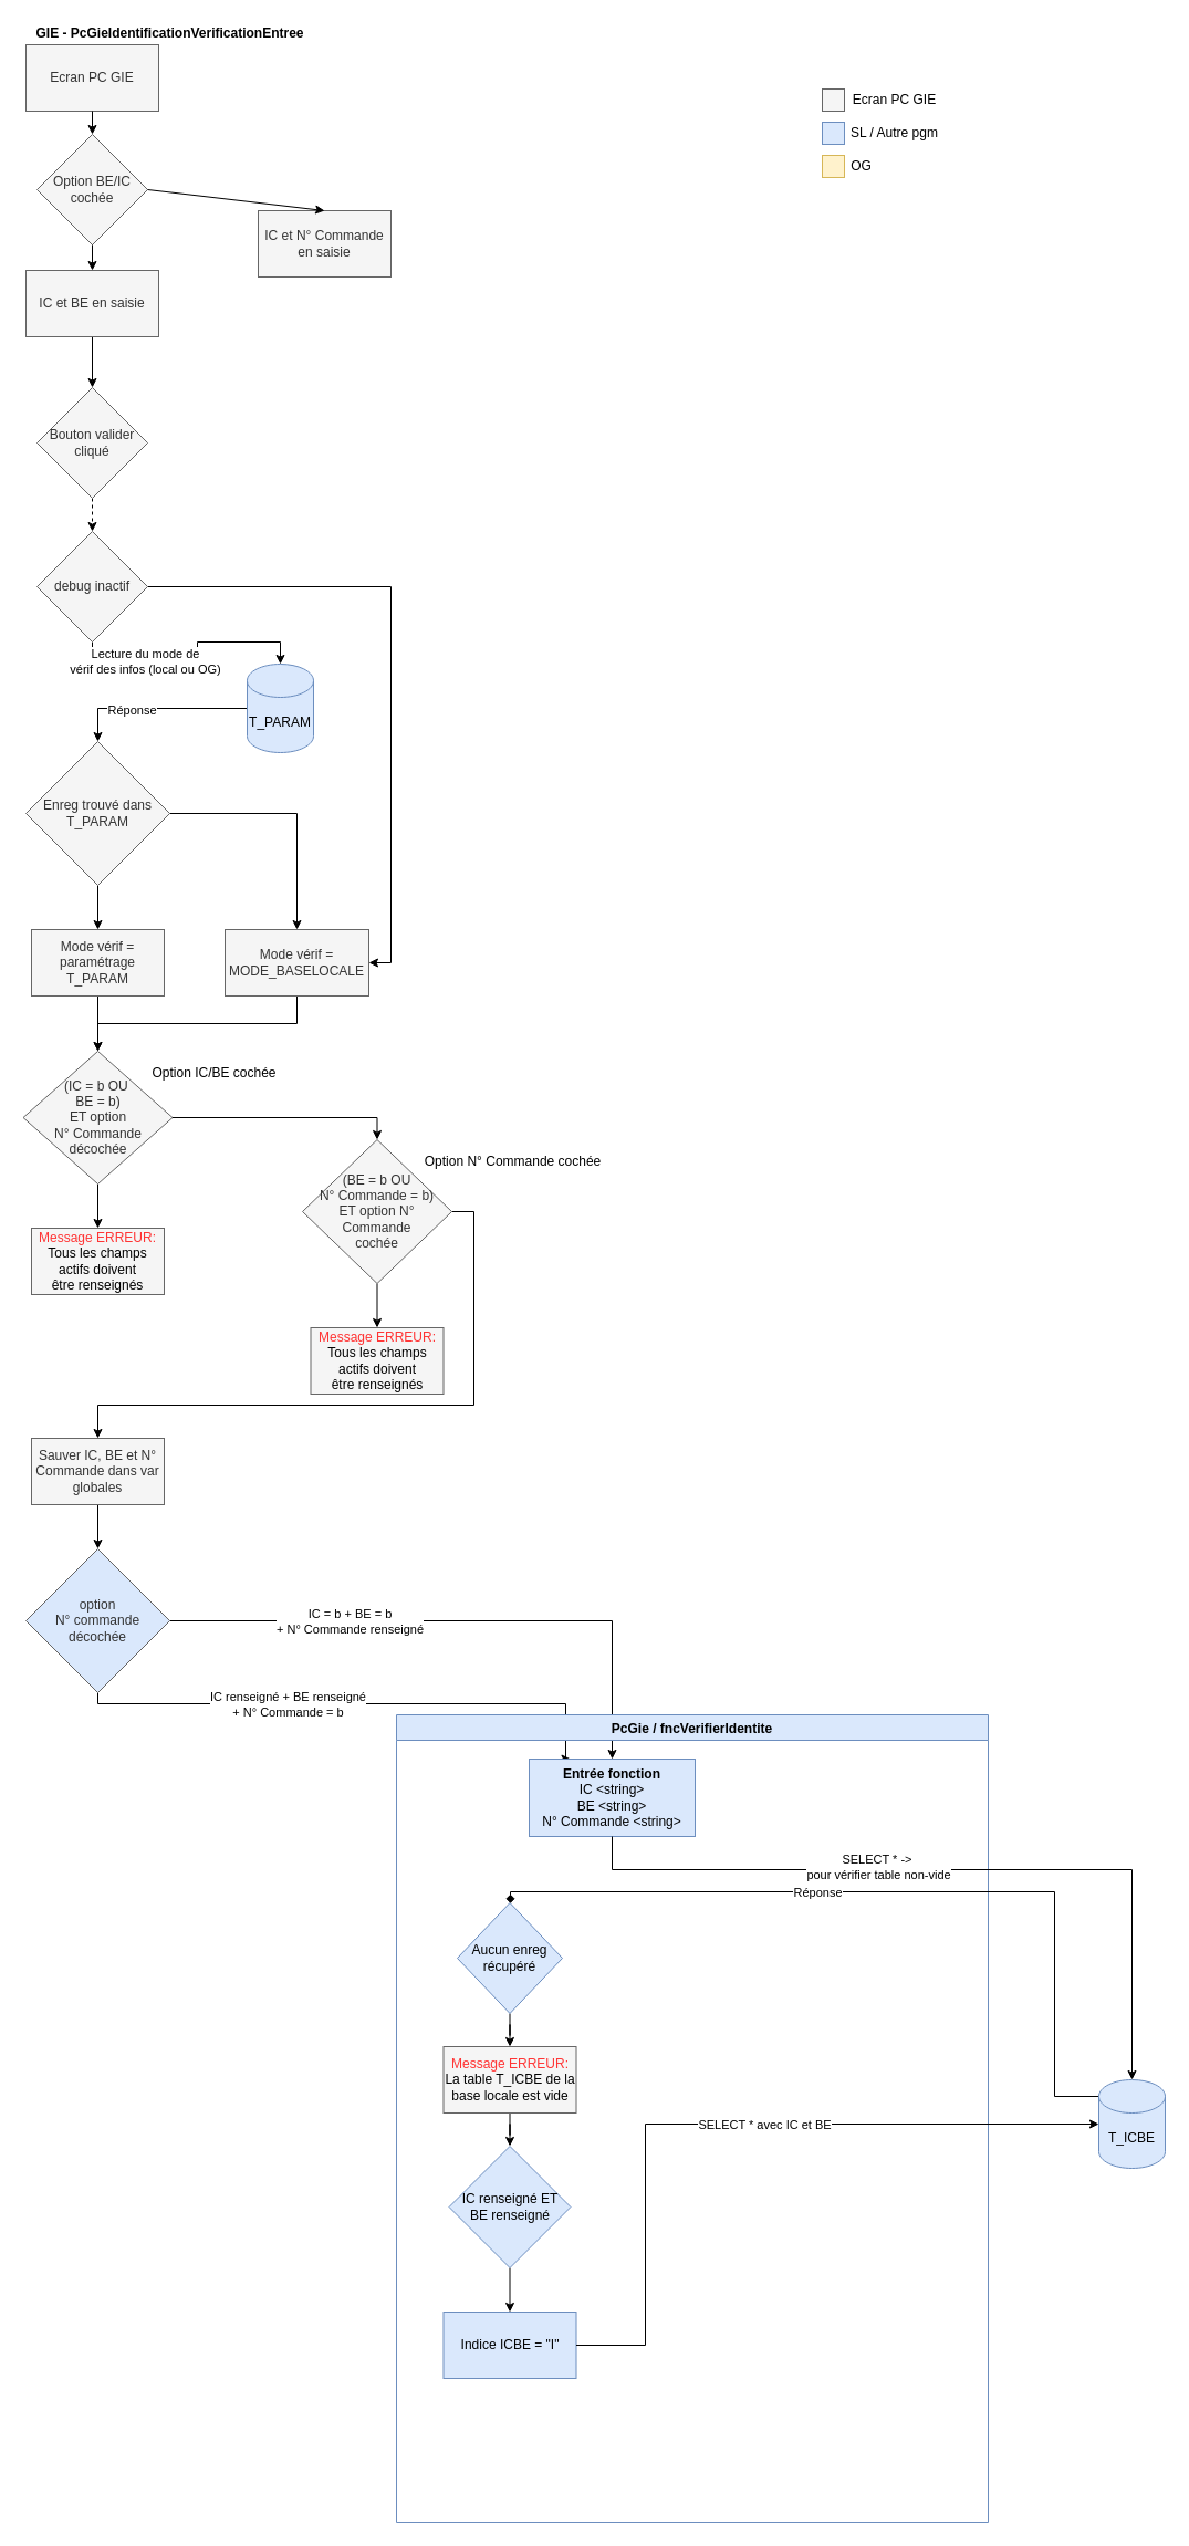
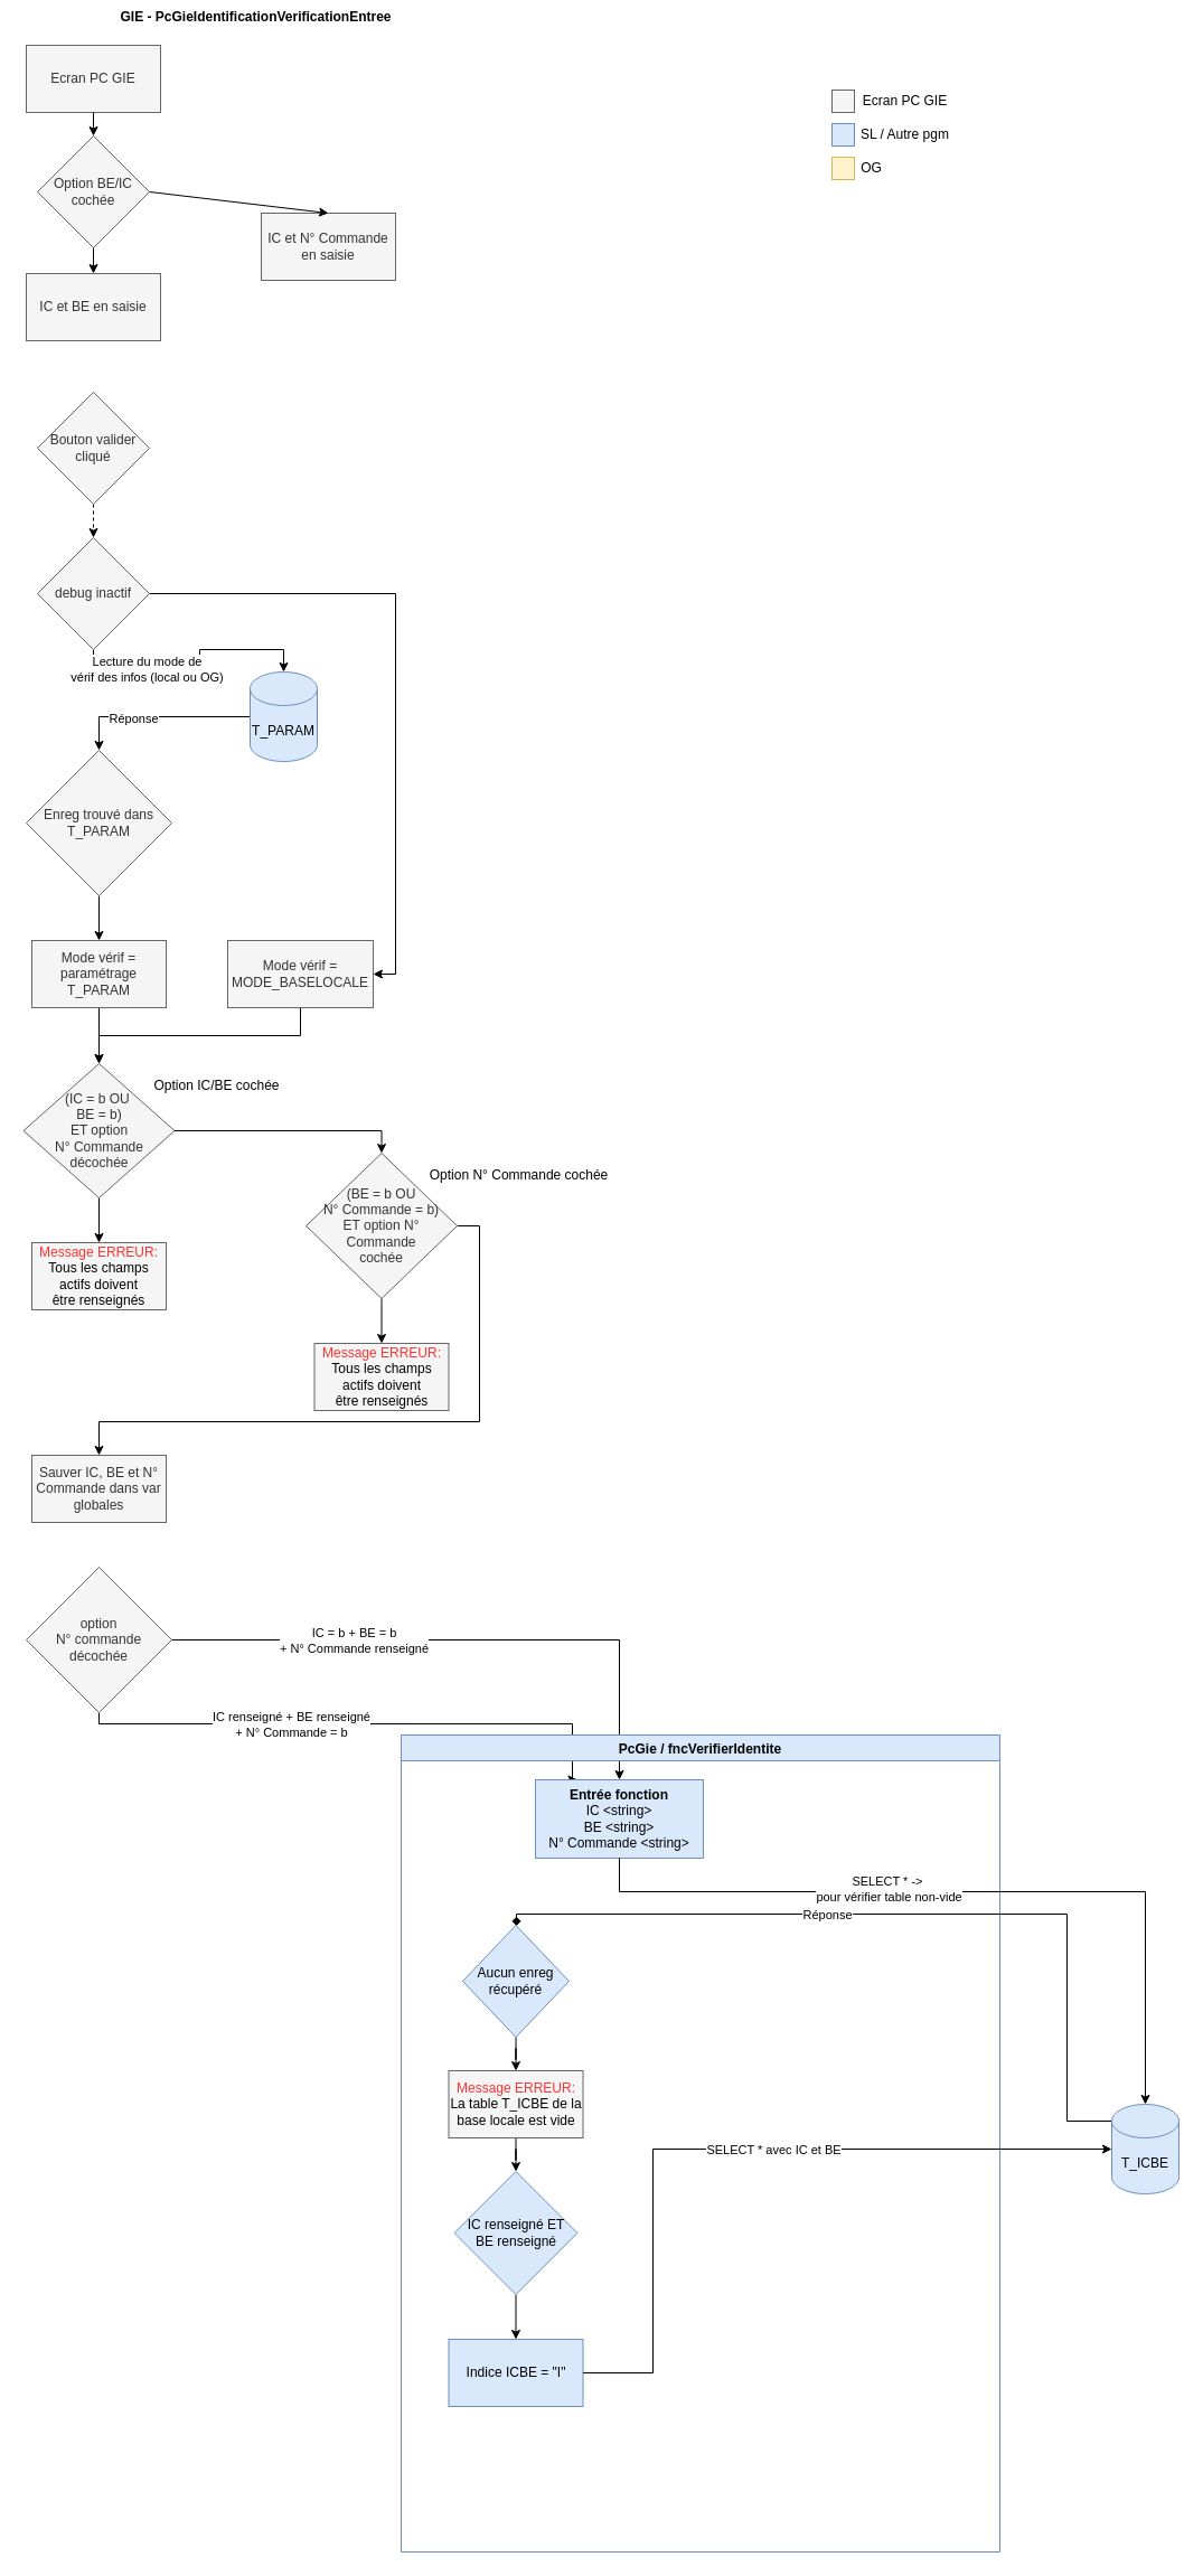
- <mxCell id="26" value="&lt;span style=&quot;font-weight: 700&quot;&gt;GIE - PcGieIdentificationVerificationEntree&lt;/span&gt;" style="text;html=1;align=center;verticalAlign=middle;resizable=0;points=[];autosize=1;strokeColor=none;fillColor=none;" vertex="1" parent="1"><mxGeometry x="23" y="20" width="260" height="20" as="geometry" /></mxCell>
+ <mxCell id="26" value="&lt;span style=&quot;font-weight: 700&quot;&gt;GIE - PcGieIdentificationVerificationEntree&lt;/span&gt;" style="text;html=1;align=center;verticalAlign=middle;resizable=0;points=[];autosize=1;strokeColor=none;fillColor=none;" vertex="1" parent="1"><mxGeometry x="98" y="5" width="260" height="20" as="geometry" /></mxCell>
- <mxCell id="4" value="" style="endArrow=classic;html=1;rounded=0;exitX=0.5;exitY=1;exitDx=0;exitDy=0;" edge="1" parent="1" source="21" target="3"><mxGeometry width="50" height="50" relative="1" as="geometry"><mxPoint x="393" y="410" as="sourcePoint" /><mxPoint x="443" y="360" as="targetPoint" /></mxGeometry></mxCell>
- <mxCell id="13" style="edgeStyle=orthogonalEdgeStyle;rounded=0;orthogonalLoop=1;jettySize=auto;html=1;exitX=1;exitY=0.5;exitDx=0;exitDy=0;entryX=0.5;entryY=0;entryDx=0;entryDy=0;" edge="1" parent="1" source="14" target="18"><mxGeometry relative="1" as="geometry" /></mxCell>
- <mxCell id="37" style="edgeStyle=orthogonalEdgeStyle;rounded=0;orthogonalLoop=1;jettySize=auto;html=1;exitX=0.5;exitY=1;exitDx=0;exitDy=0;entryX=0.5;entryY=0;entryDx=0;entryDy=0;fontColor=#000000;" edge="1" parent="1" source="38" target="43"><mxGeometry relative="1" as="geometry" /></mxCell>
- <mxCell id="43" value="option &lt;br&gt;N° commande décochée" style="rhombus;whiteSpace=wrap;html=1;fillColor=#dae8fc;fontColor=#333333;strokeColor=#666666;" vertex="1" parent="1"><mxGeometry x="23" y="1400" width="130" height="130" as="geometry" /></mxCell>
+ <mxCell id="43" value="option &lt;br&gt;N° commande décochée" style="rhombus;whiteSpace=wrap;html=1;fillColor=#f5f5f5;fontColor=#333333;strokeColor=#666666;" vertex="1" parent="1"><mxGeometry x="23" y="1400" width="130" height="130" as="geometry" /></mxCell>
